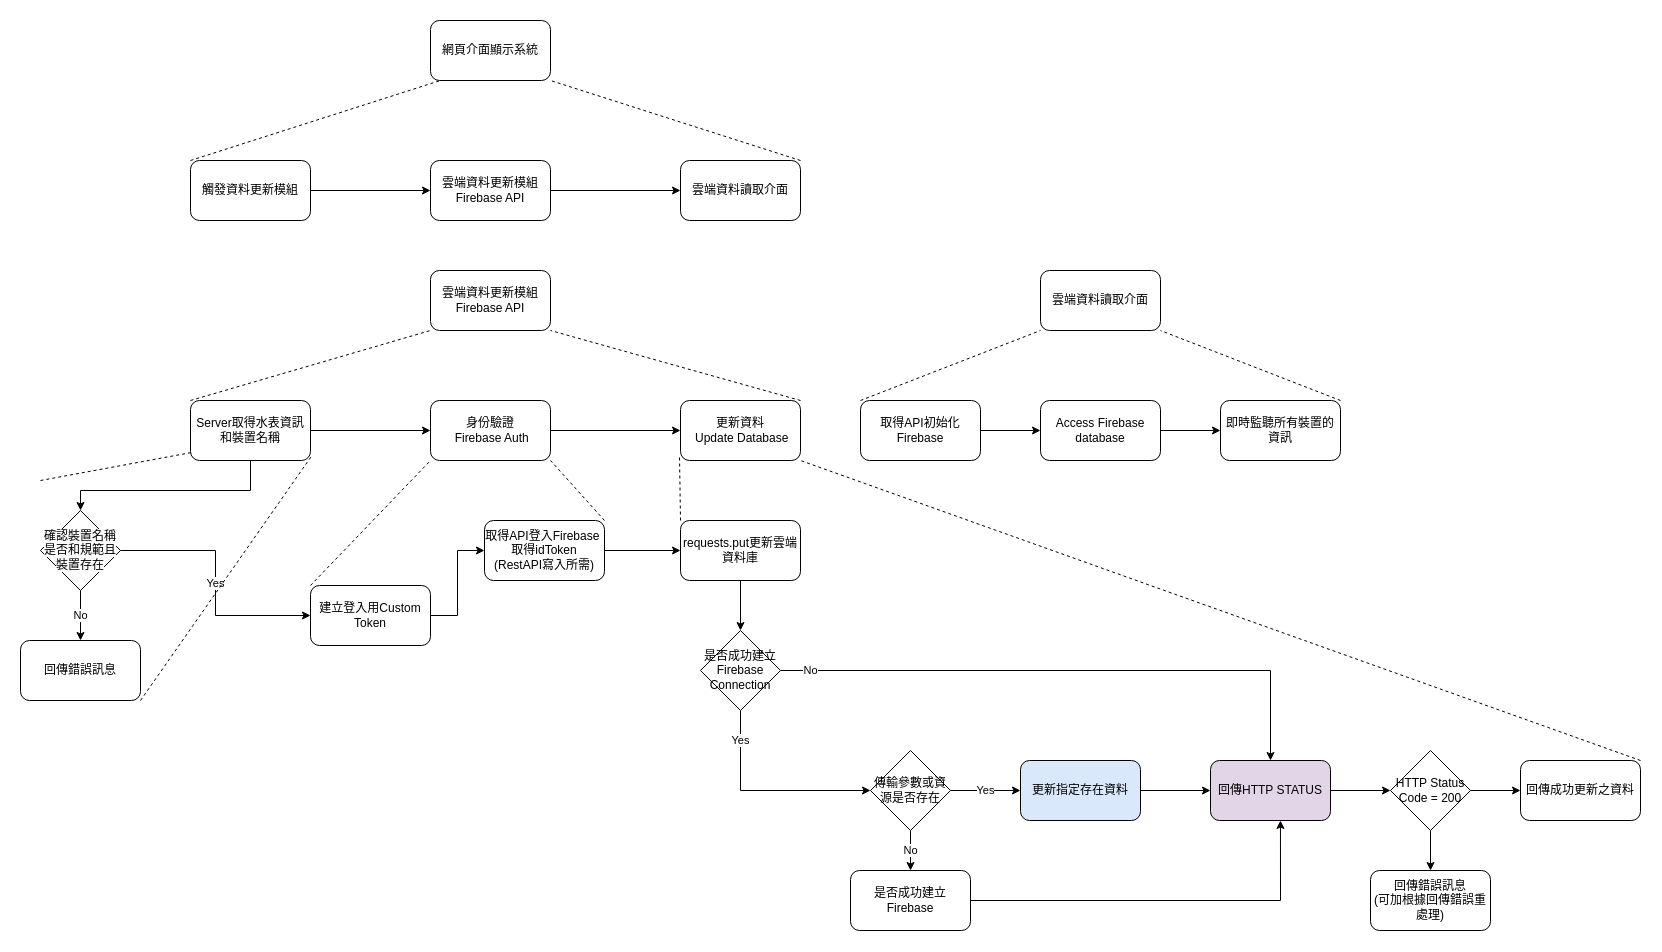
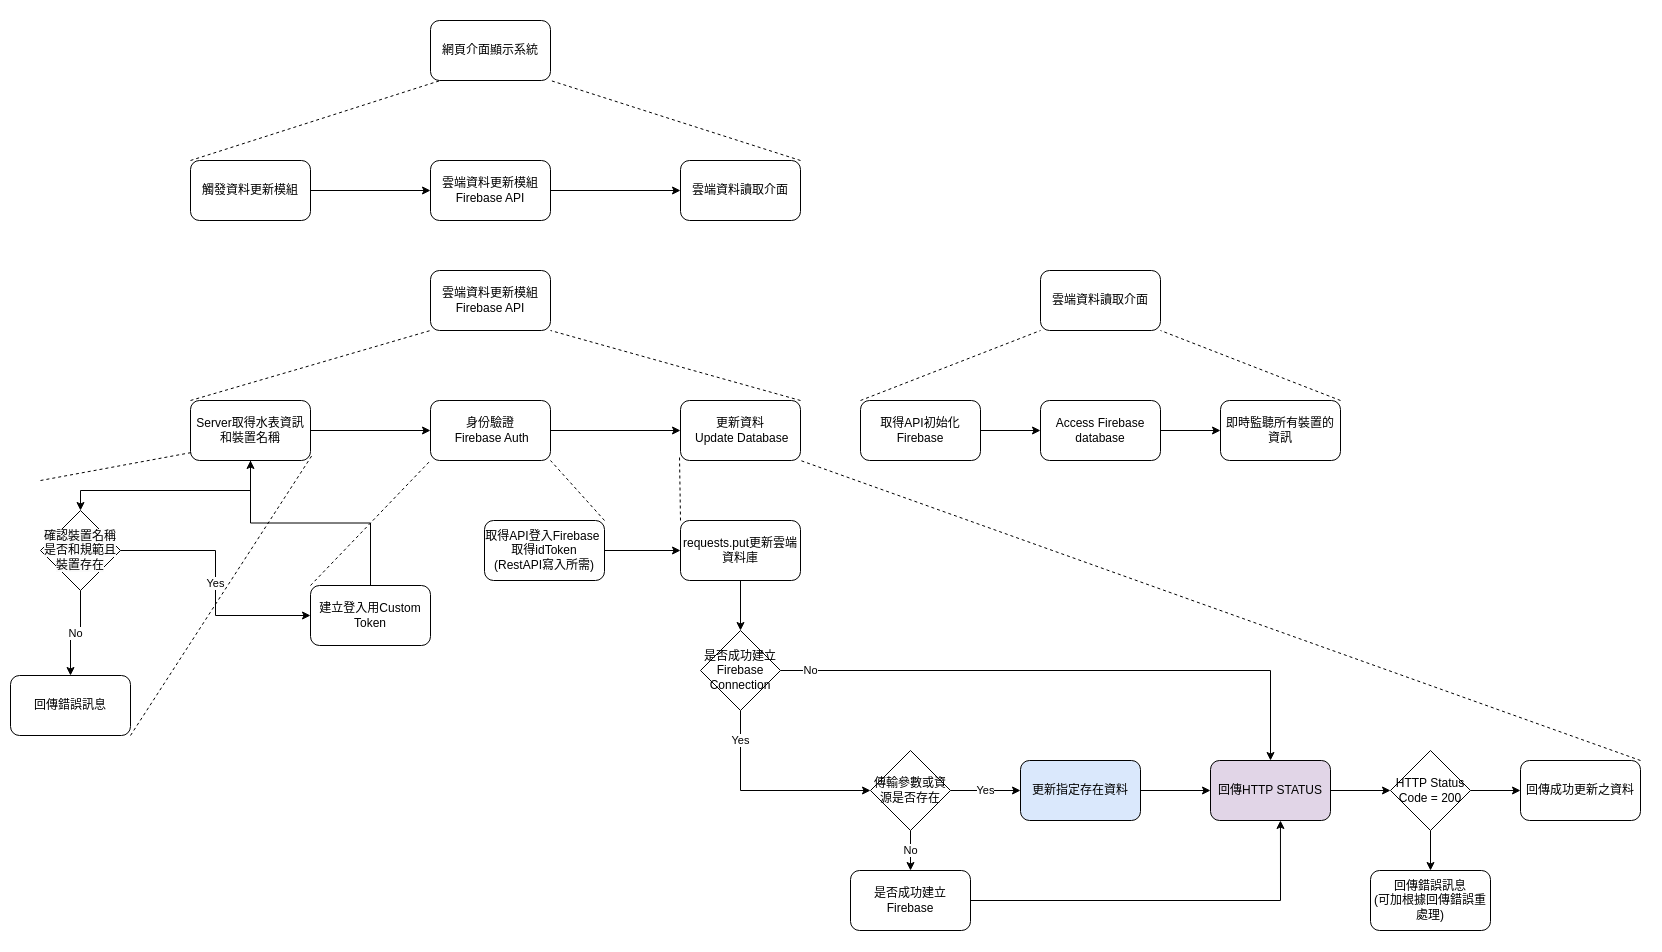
- <mxCell id="16" style="edgeStyle=orthogonalEdgeStyle;rounded=0;orthogonalLoop=1;jettySize=auto;html=1;entryX=0;entryY=0.5;entryDx=0;entryDy=0;" parent="1" source="17" target="6" edge="1"><mxGeometry relative="1" as="geometry" /></mxCell>
+ <mxCell id="16" style="edgeStyle=orthogonalEdgeStyle;rounded=0;orthogonalLoop=1;jettySize=auto;html=1;" parent="1" source="17" target="15" edge="1"><mxGeometry relative="1" as="geometry" /></mxCell>
- <mxCell id="21" value="回傳錯誤訊息" style="rounded=1;whiteSpace=wrap;html=1;" parent="1" vertex="1"><mxGeometry x="20" y="640" width="120" height="60" as="geometry" /></mxCell>
+ <mxCell id="21" value="回傳錯誤訊息" style="rounded=1;whiteSpace=wrap;html=1;" parent="1" vertex="1"><mxGeometry x="10" y="675" width="120" height="60" as="geometry" /></mxCell>
